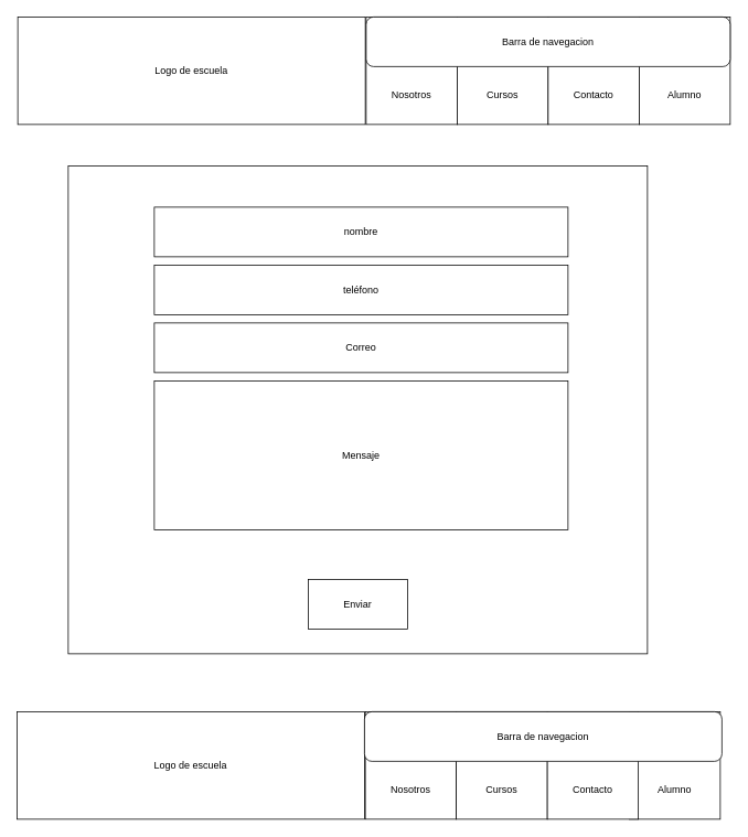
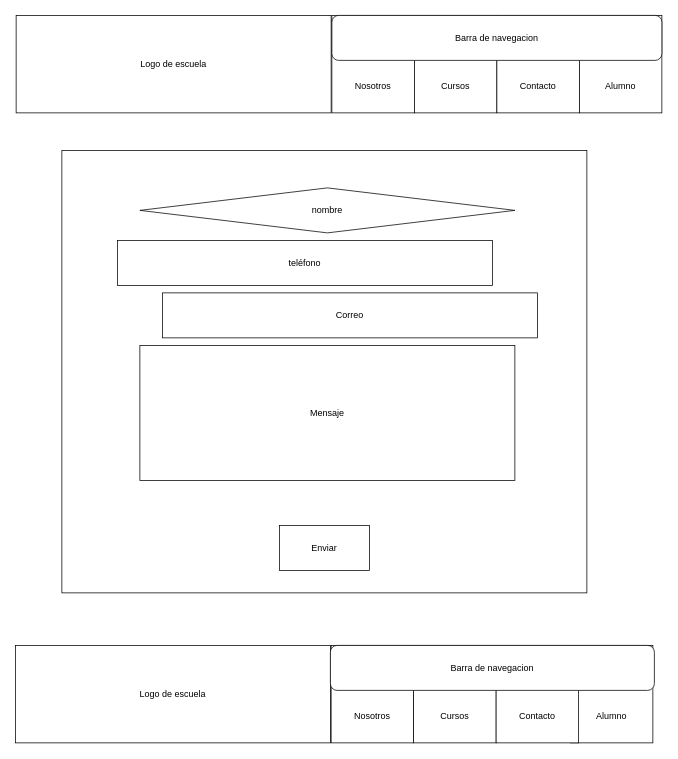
- <mxCell id="14" value="nombre" style="rounded=0;whiteSpace=wrap;html=1;" vertex="1" parent="1"><mxGeometry x="186" y="250" width="500" height="60" as="geometry" /></mxCell>
+ <mxCell id="14" value="nombre" style="rhombus;whiteSpace=wrap;html=1;" vertex="1" parent="1"><mxGeometry x="186" y="250" width="500" height="60" as="geometry" /></mxCell>
- <mxCell id="15" value="teléfono" style="rounded=0;whiteSpace=wrap;html=1;" vertex="1" parent="1"><mxGeometry x="186" y="320" width="500" height="60" as="geometry" /></mxCell>
+ <mxCell id="15" value="teléfono" style="rounded=0;whiteSpace=wrap;html=1;" vertex="1" parent="1"><mxGeometry x="156" y="320" width="500" height="60" as="geometry" /></mxCell>
- <mxCell id="16" value="Correo" style="rounded=0;whiteSpace=wrap;html=1;" vertex="1" parent="1"><mxGeometry x="186" y="390" width="500" height="60" as="geometry" /></mxCell>
+ <mxCell id="16" value="Correo" style="rounded=0;whiteSpace=wrap;html=1;" vertex="1" parent="1"><mxGeometry x="216" y="390" width="500" height="60" as="geometry" /></mxCell>
